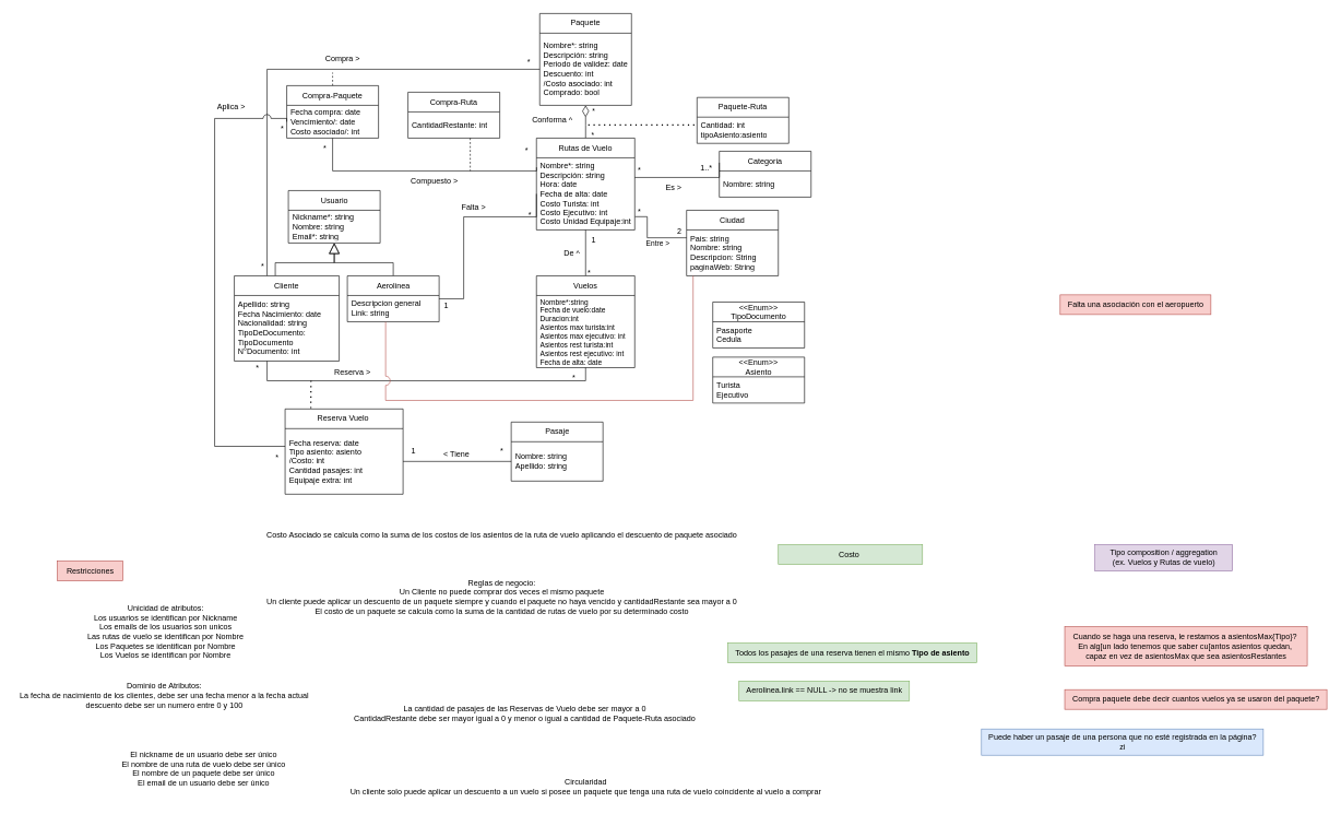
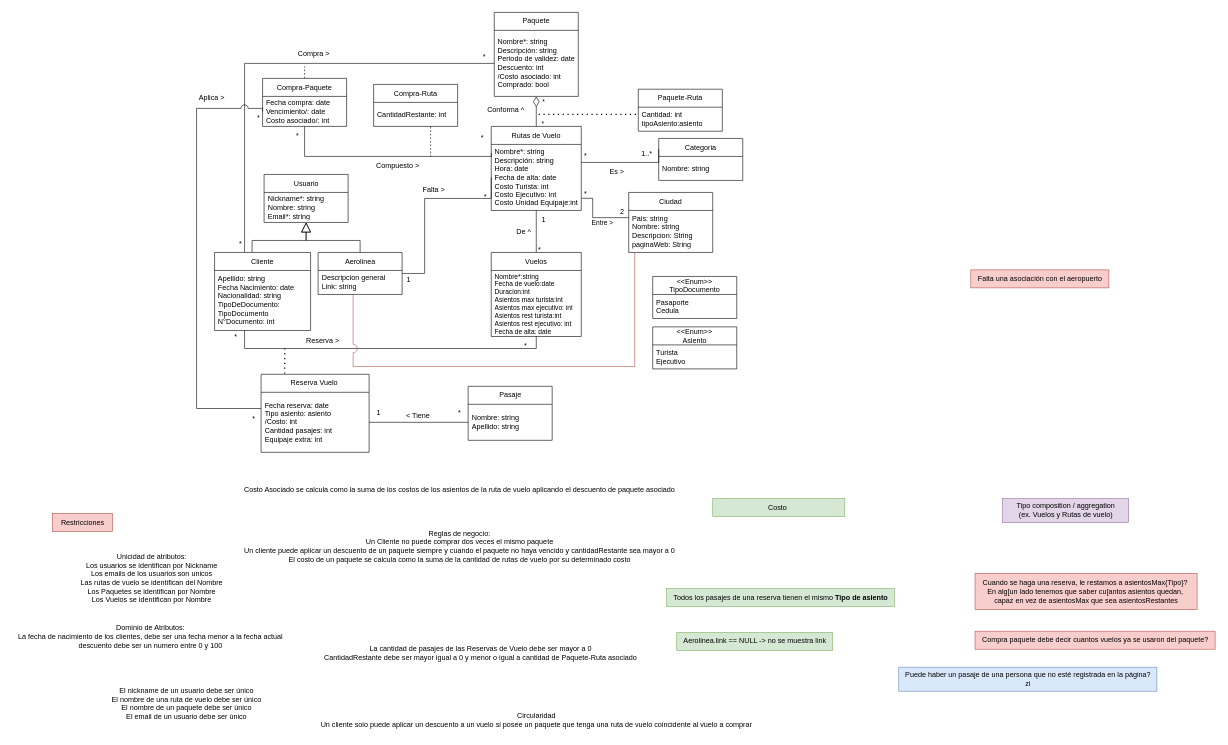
- <mxCell id="87" value="&lt;div&gt;Unicidad de atributos:&lt;/div&gt;Los usuarios se identifican por Nicknam&lt;span style=&quot;background-color: initial;&quot;&gt;e&lt;/span&gt;&lt;div&gt;Los emails de los usuarios son unicos&lt;br&gt;&lt;div&gt;&lt;span style=&quot;background-color: initial;&quot;&gt;Las rutas de vuelo se identifican por Nombre&lt;/span&gt;&lt;/div&gt;&lt;div&gt;&lt;span style=&quot;background-color: initial;&quot;&gt;Los Paquetes se identifican por Nombre&lt;/span&gt;&lt;/div&gt;&lt;div&gt;&lt;span style=&quot;background-color: initial;&quot;&gt;Los Vuelos se identifican por Nombre&lt;/span&gt;&lt;/div&gt;&lt;div&gt;&lt;br&gt;&lt;/div&gt;&lt;/div&gt;" style="text;html=1;align=center;verticalAlign=middle;resizable=0;points=[];autosize=1;strokeColor=none;fillColor=none;" vertex="1" parent="1"><mxGeometry x="122" y="915" width="260" height="110" as="geometry" /></mxCell>
+ <mxCell id="87" value="&lt;div&gt;Unicidad de atributos:&lt;/div&gt;Los usuarios se identifican por Nicknam&lt;span style=&quot;background-color: initial;&quot;&gt;e&lt;/span&gt;&lt;div&gt;Los emails de los usuarios son unicos&lt;br&gt;&lt;div&gt;&lt;span style=&quot;background-color: initial;&quot;&gt;Las rutas de vuelo se identifican del Nombre&lt;/span&gt;&lt;/div&gt;&lt;div&gt;&lt;span style=&quot;background-color: initial;&quot;&gt;Los Paquetes se identifican por Nombre&lt;/span&gt;&lt;/div&gt;&lt;div&gt;&lt;span style=&quot;background-color: initial;&quot;&gt;Los Vuelos se identifican por Nombre&lt;/span&gt;&lt;/div&gt;&lt;div&gt;&lt;br&gt;&lt;/div&gt;&lt;/div&gt;" style="text;html=1;align=center;verticalAlign=middle;resizable=0;points=[];autosize=1;strokeColor=none;fillColor=none;" vertex="1" parent="1"><mxGeometry x="122" y="915" width="260" height="110" as="geometry" /></mxCell>
- <mxCell id="46" value="Aerolinea.link == NULL -&amp;gt; no se muestra link" style="text;html=1;align=center;verticalAlign=middle;resizable=0;points=[];autosize=1;strokeColor=#82b366;fillColor=#d5e8d4;" vertex="1" parent="1"><mxGeometry x="1127" y="1038" width="260" height="30" as="geometry" /></mxCell>
+ <mxCell id="46" value="Aerolinea.link == NULL -&amp;gt; no se muestra link" style="text;html=1;align=center;verticalAlign=middle;resizable=0;points=[];autosize=1;strokeColor=#82b366;fillColor=#d5e8d4;" vertex="1" parent="1"><mxGeometry x="1127" y="1053" width="260" height="30" as="geometry" /></mxCell>
